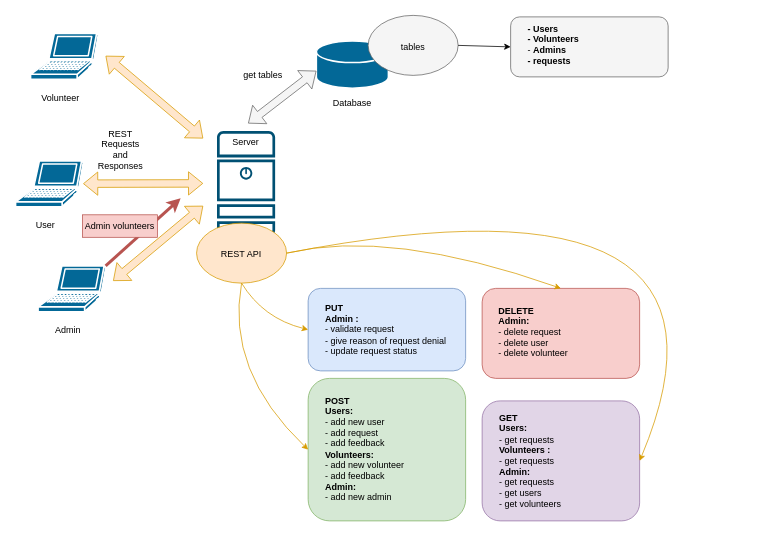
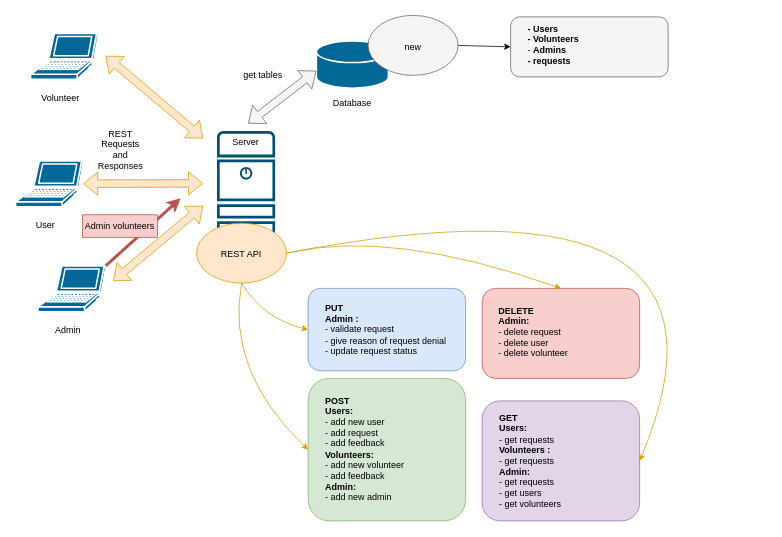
- <mxCell id="22" value="tables" style="text;html=1;align=center;verticalAlign=middle;whiteSpace=wrap;rounded=0;" parent="1" vertex="1"><mxGeometry x="520" y="47" width="60" height="30" as="geometry" /></mxCell>
+ <mxCell id="22" value="new" style="text;html=1;align=center;verticalAlign=middle;whiteSpace=wrap;rounded=0;" parent="1" vertex="1"><mxGeometry x="520" y="47" width="60" height="30" as="geometry" /></mxCell>
